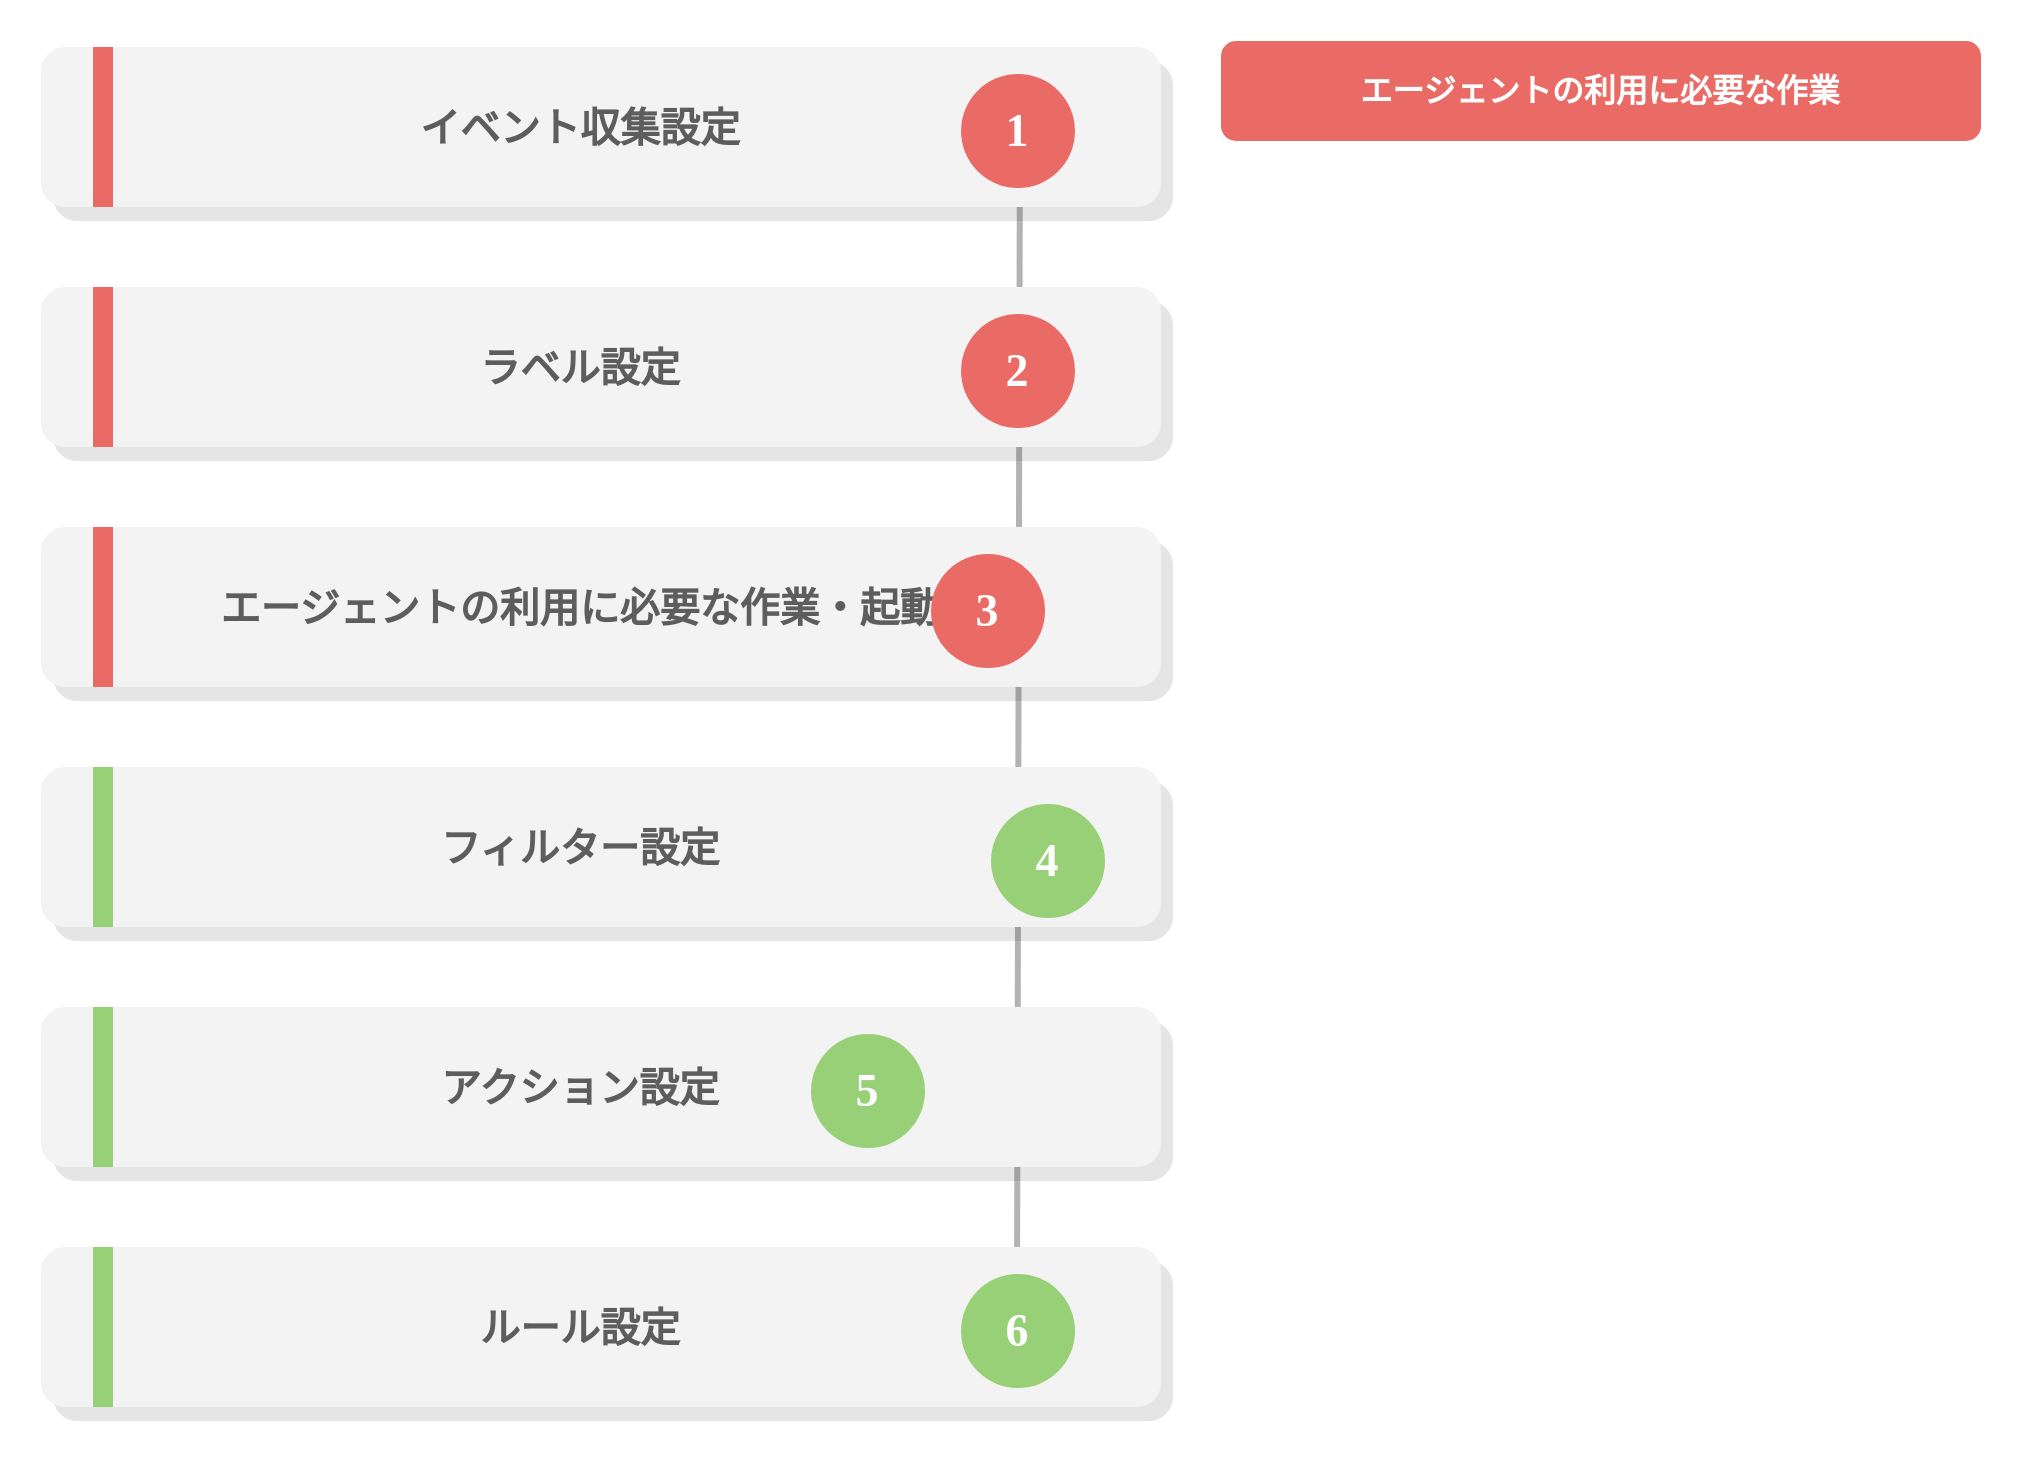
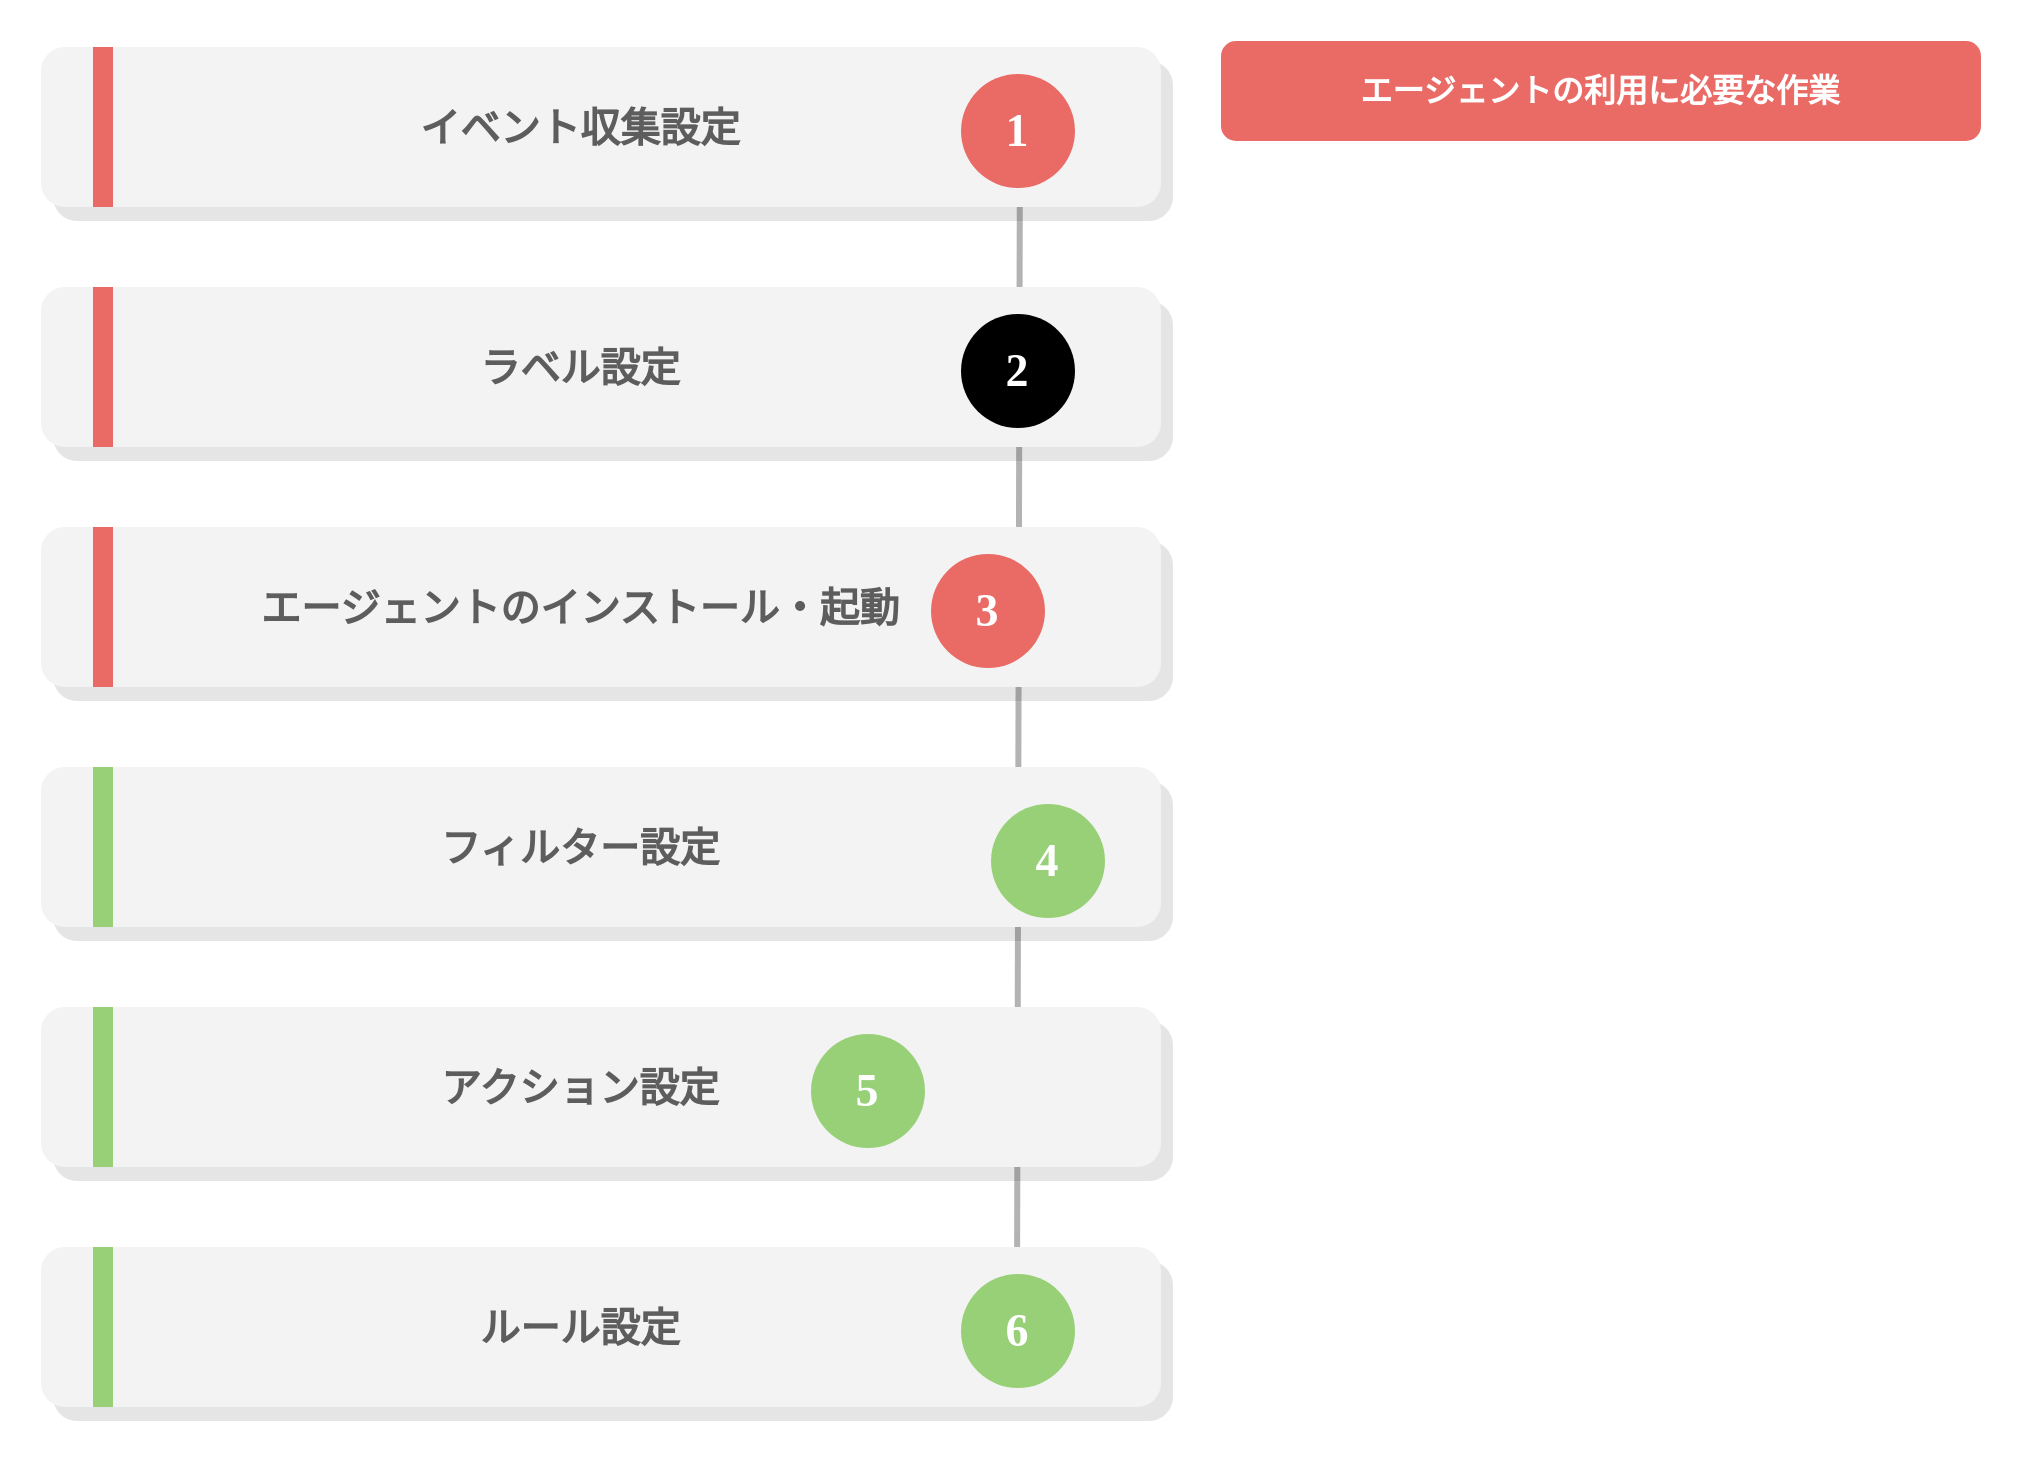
- <mxCell id="12" value="2" style="ellipse;whiteSpace=wrap;html=1;aspect=fixed;fillColor=#EA6B66;strokeColor=none;fontSize=23;fontStyle=1;fontFamily=Tahoma;fontColor=#FFFFFF;" vertex="1" parent="8"><mxGeometry x="460" y="16.5" width="57" height="57" as="geometry" /></mxCell>
+ <mxCell id="12" value="2" style="ellipse;whiteSpace=wrap;html=1;aspect=fixed;fillColor=#000000;strokeColor=none;fontSize=23;fontStyle=1;fontFamily=Tahoma;fontColor=#FFFFFF;" vertex="1" parent="8"><mxGeometry x="460" y="16.5" width="57" height="57" as="geometry" /></mxCell>
- <mxCell id="15" value="&lt;font size=&quot;1&quot; color=&quot;#5d5d5d&quot;&gt;&lt;b style=&quot;font-size: 20px;&quot;&gt;エージェントの利用に必要な作業・起動&lt;/b&gt;&lt;/font&gt;" style="rounded=1;whiteSpace=wrap;html=1;strokeColor=none;fillColor=#F3F3F3;shadow=0;spacingRight=20;" vertex="1" parent="13"><mxGeometry y="3" width="560" height="80" as="geometry" /></mxCell>
+ <mxCell id="15" value="&lt;font size=&quot;1&quot; color=&quot;#5d5d5d&quot;&gt;&lt;b style=&quot;font-size: 20px;&quot;&gt;エージェントのインストール・起動&lt;/b&gt;&lt;/font&gt;" style="rounded=1;whiteSpace=wrap;html=1;strokeColor=none;fillColor=#F3F3F3;shadow=0;spacingRight=20;" vertex="1" parent="13"><mxGeometry y="3" width="560" height="80" as="geometry" /></mxCell>
